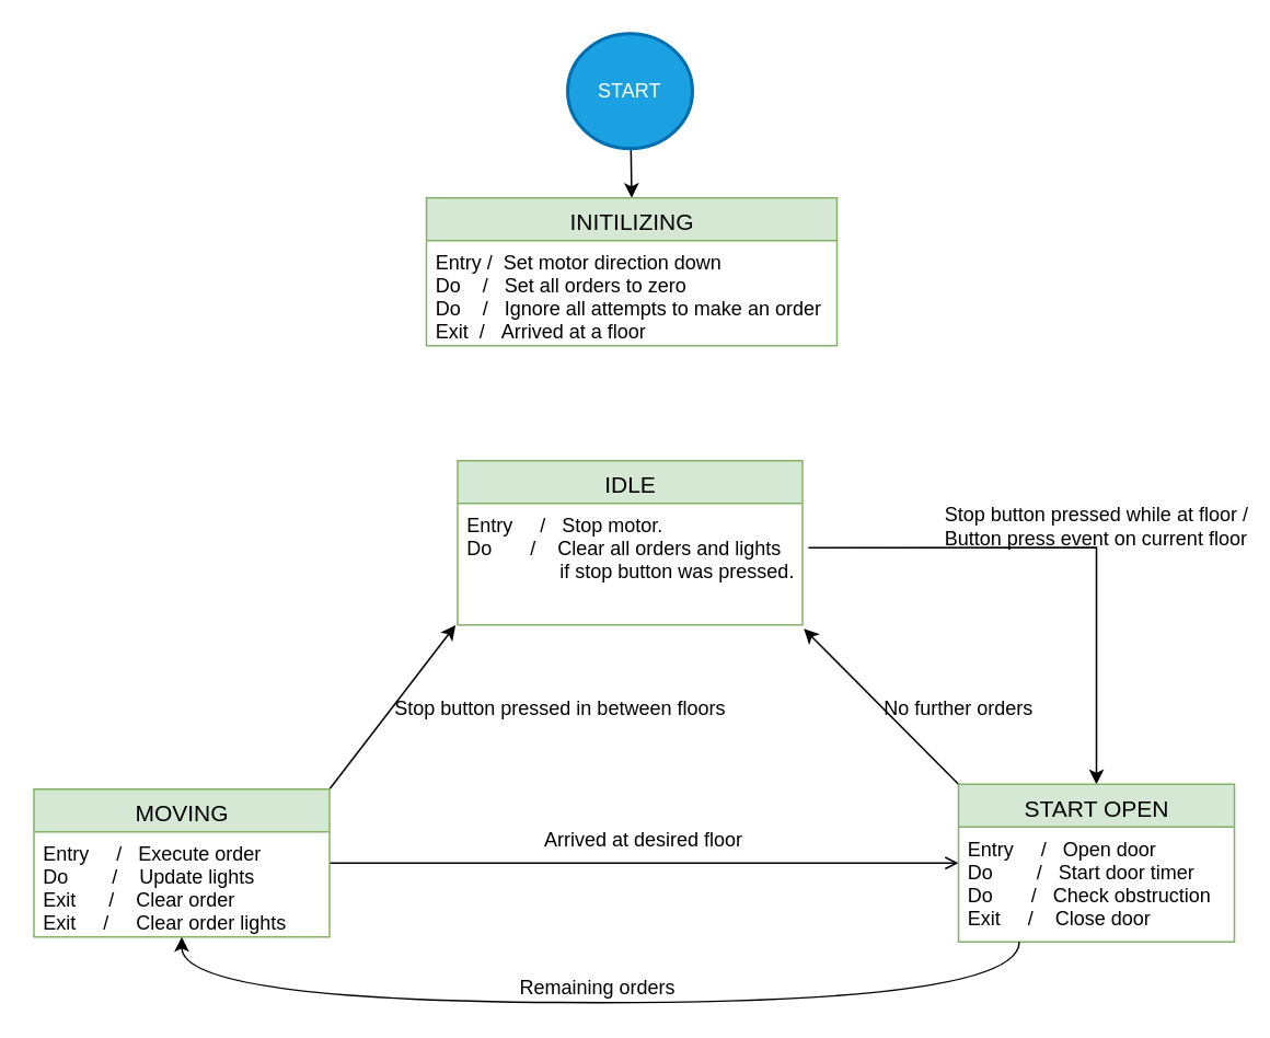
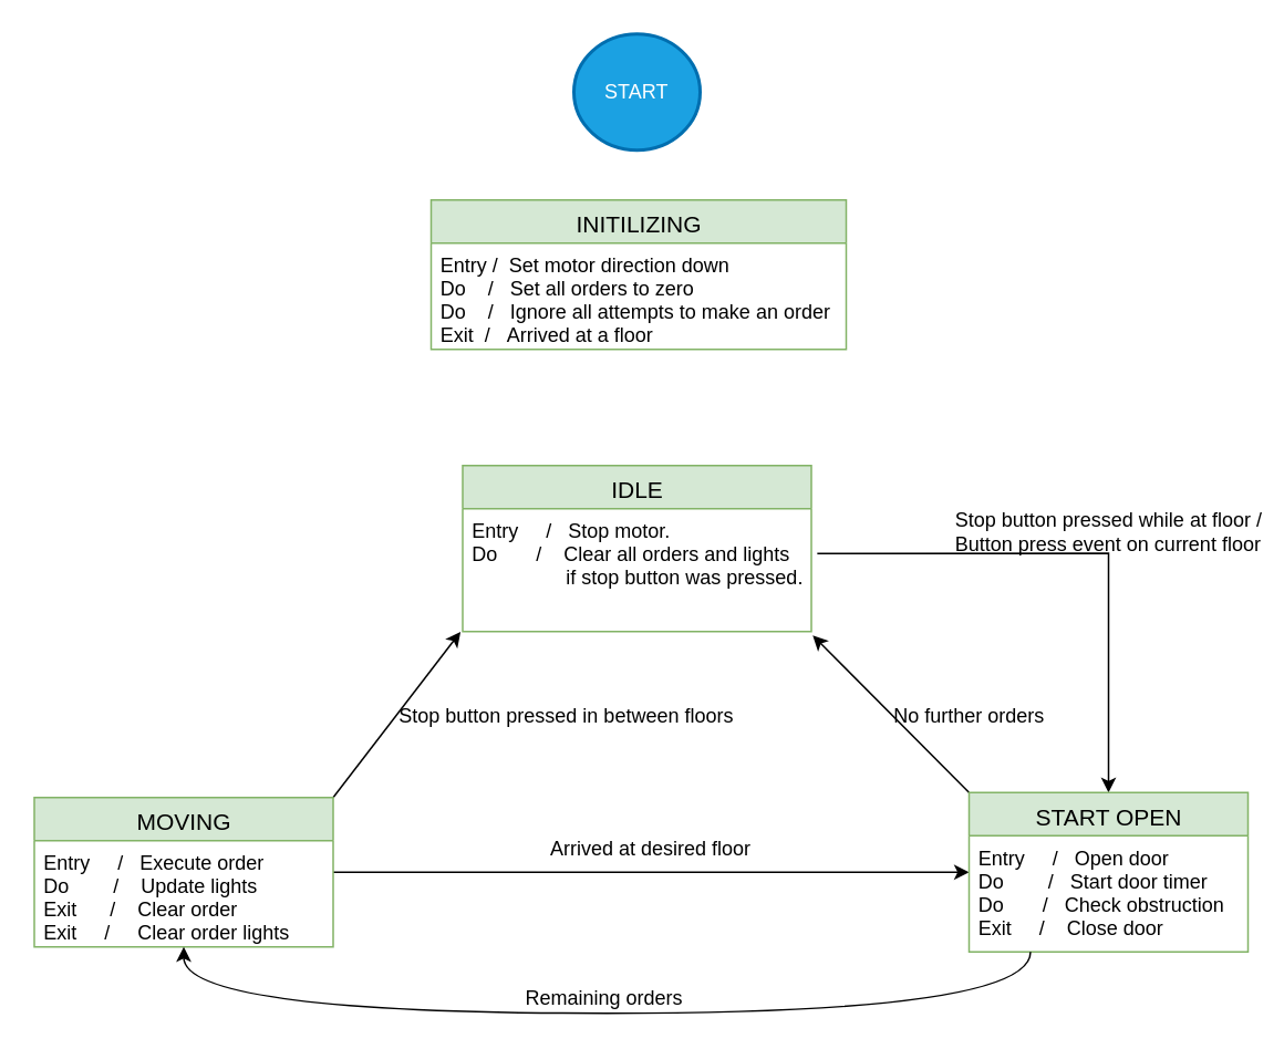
- <mxCell id="2" style="edgeStyle=none;rounded=0;orthogonalLoop=1;jettySize=auto;html=1;entryX=0.5;entryY=0;entryDx=0;entryDy=0;labelBackgroundColor=none;startArrow=none;startFill=0;fontSize=14;" edge="1" parent="1" source="3" target="4"><mxGeometry relative="1" as="geometry" /></mxCell>
- <mxCell id="9" value="Arrived at desired floor" style="edgeStyle=none;rounded=0;orthogonalLoop=1;jettySize=auto;html=1;labelBackgroundColor=none;startArrow=none;startFill=0;fontSize=12;verticalAlign=bottom;endArrow=open;" edge="1" parent="1" source="11" target="14"><mxGeometry y="5" relative="1" as="geometry"><mxPoint x="-1" as="offset" /></mxGeometry></mxCell>
+ <mxCell id="9" value="Arrived at desired floor" style="edgeStyle=none;rounded=0;orthogonalLoop=1;jettySize=auto;html=1;labelBackgroundColor=none;startArrow=none;startFill=0;fontSize=12;verticalAlign=bottom;" edge="1" parent="1" source="11" target="14"><mxGeometry y="5" relative="1" as="geometry"><mxPoint x="-1" as="offset" /></mxGeometry></mxCell>
